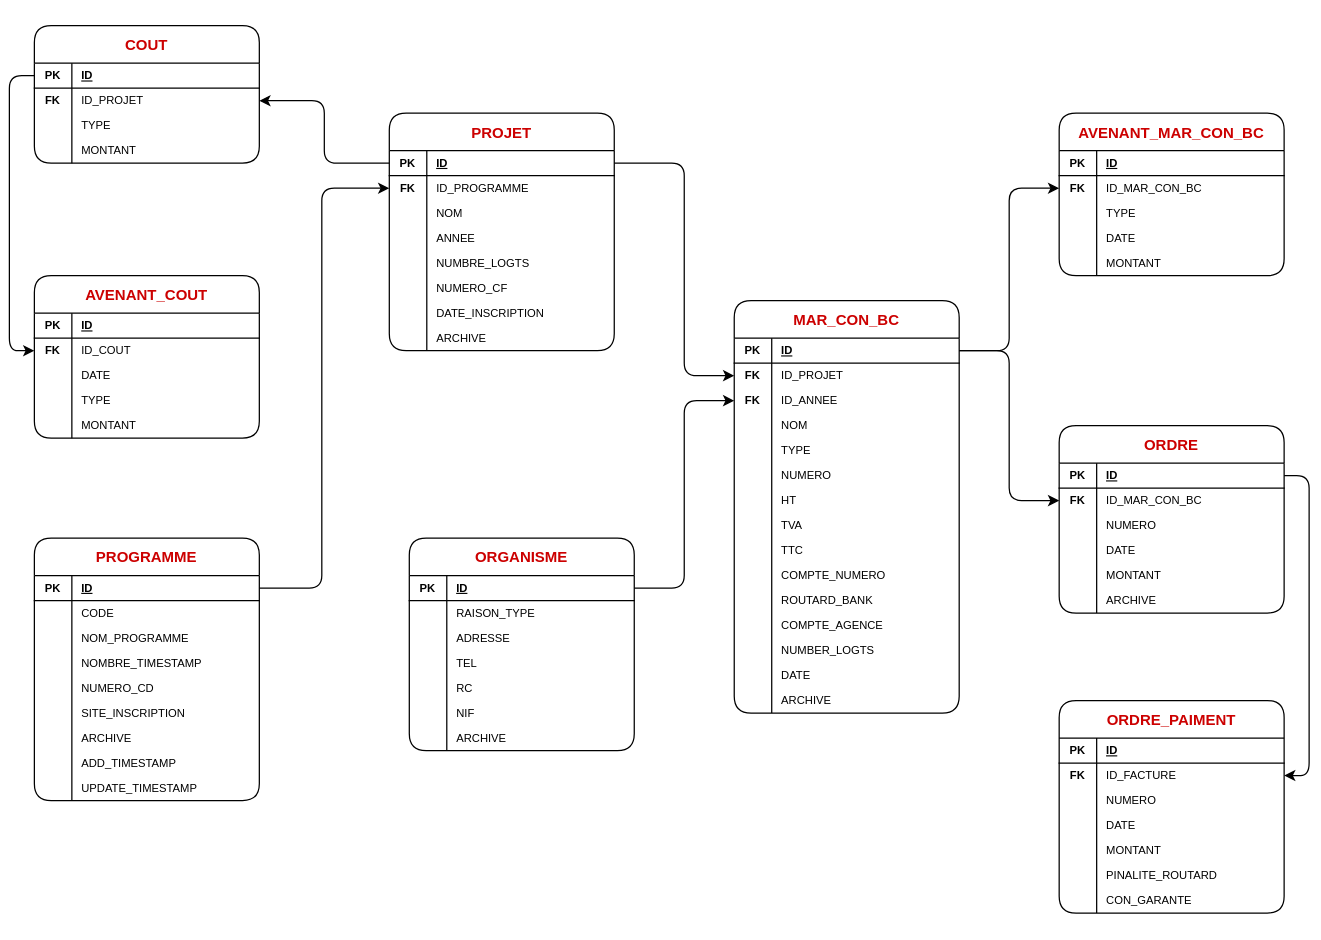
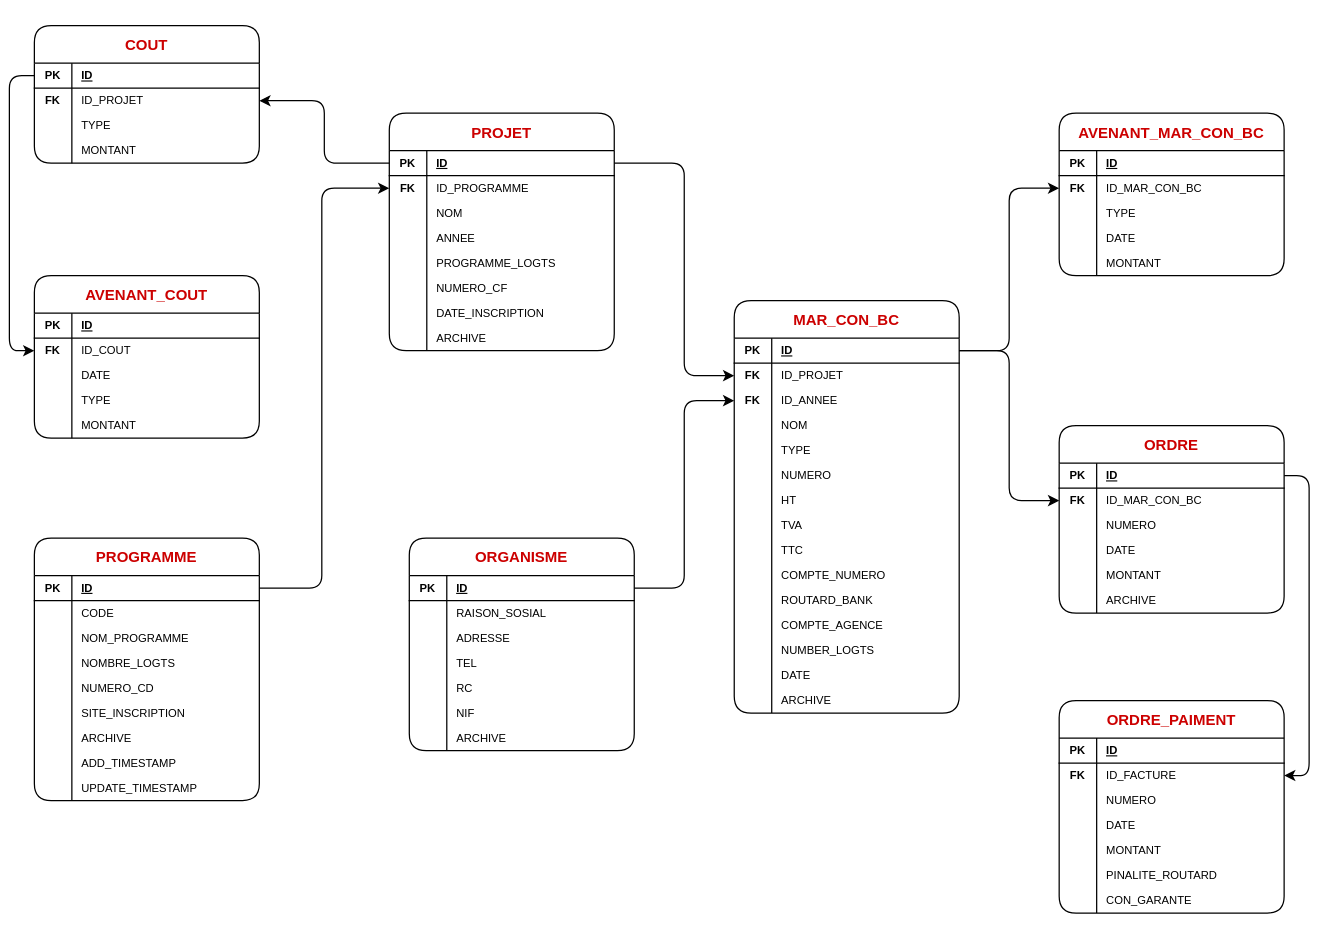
- <mxCell id="45" value="NUMBRE_LOGTS" style="shape=partialRectangle;connectable=0;fillColor=none;top=0;left=0;bottom=0;right=0;align=left;spacingLeft=6;overflow=hidden;fontSize=9;verticalAlign=middle;spacing=2;rounded=1;" parent="43" vertex="1"><mxGeometry x="30" width="150" height="20" as="geometry"><mxRectangle width="150" height="20" as="alternateBounds" /></mxGeometry></mxCell>
+ <mxCell id="45" value="PROGRAMME_LOGTS" style="shape=partialRectangle;connectable=0;fillColor=none;top=0;left=0;bottom=0;right=0;align=left;spacingLeft=6;overflow=hidden;fontSize=9;verticalAlign=middle;spacing=2;rounded=1;" parent="43" vertex="1"><mxGeometry x="30" width="150" height="20" as="geometry"><mxRectangle width="150" height="20" as="alternateBounds" /></mxGeometry></mxCell>
- <mxCell id="155" value="RAISON_TYPE" style="shape=partialRectangle;connectable=0;fillColor=none;top=0;left=0;bottom=0;right=0;align=left;spacingLeft=6;overflow=hidden;fontSize=9;verticalAlign=middle;spacing=2;rounded=1;" parent="153" vertex="1"><mxGeometry x="30" width="150" height="20" as="geometry"><mxRectangle width="150" height="20" as="alternateBounds" /></mxGeometry></mxCell>
+ <mxCell id="155" value="RAISON_SOSIAL" style="shape=partialRectangle;connectable=0;fillColor=none;top=0;left=0;bottom=0;right=0;align=left;spacingLeft=6;overflow=hidden;fontSize=9;verticalAlign=middle;spacing=2;rounded=1;" parent="153" vertex="1"><mxGeometry x="30" width="150" height="20" as="geometry"><mxRectangle width="150" height="20" as="alternateBounds" /></mxGeometry></mxCell>
- <mxCell id="14" value="NOMBRE_TIMESTAMP" style="shape=partialRectangle;connectable=0;fillColor=none;top=0;left=0;bottom=0;right=0;align=left;spacingLeft=6;overflow=hidden;fontSize=9;verticalAlign=middle;spacing=2;rounded=1;" parent="12" vertex="1"><mxGeometry x="30" width="150" height="20" as="geometry"><mxRectangle width="150" height="20" as="alternateBounds" /></mxGeometry></mxCell>
+ <mxCell id="14" value="NOMBRE_LOGTS" style="shape=partialRectangle;connectable=0;fillColor=none;top=0;left=0;bottom=0;right=0;align=left;spacingLeft=6;overflow=hidden;fontSize=9;verticalAlign=middle;spacing=2;rounded=1;" parent="12" vertex="1"><mxGeometry x="30" width="150" height="20" as="geometry"><mxRectangle width="150" height="20" as="alternateBounds" /></mxGeometry></mxCell>
